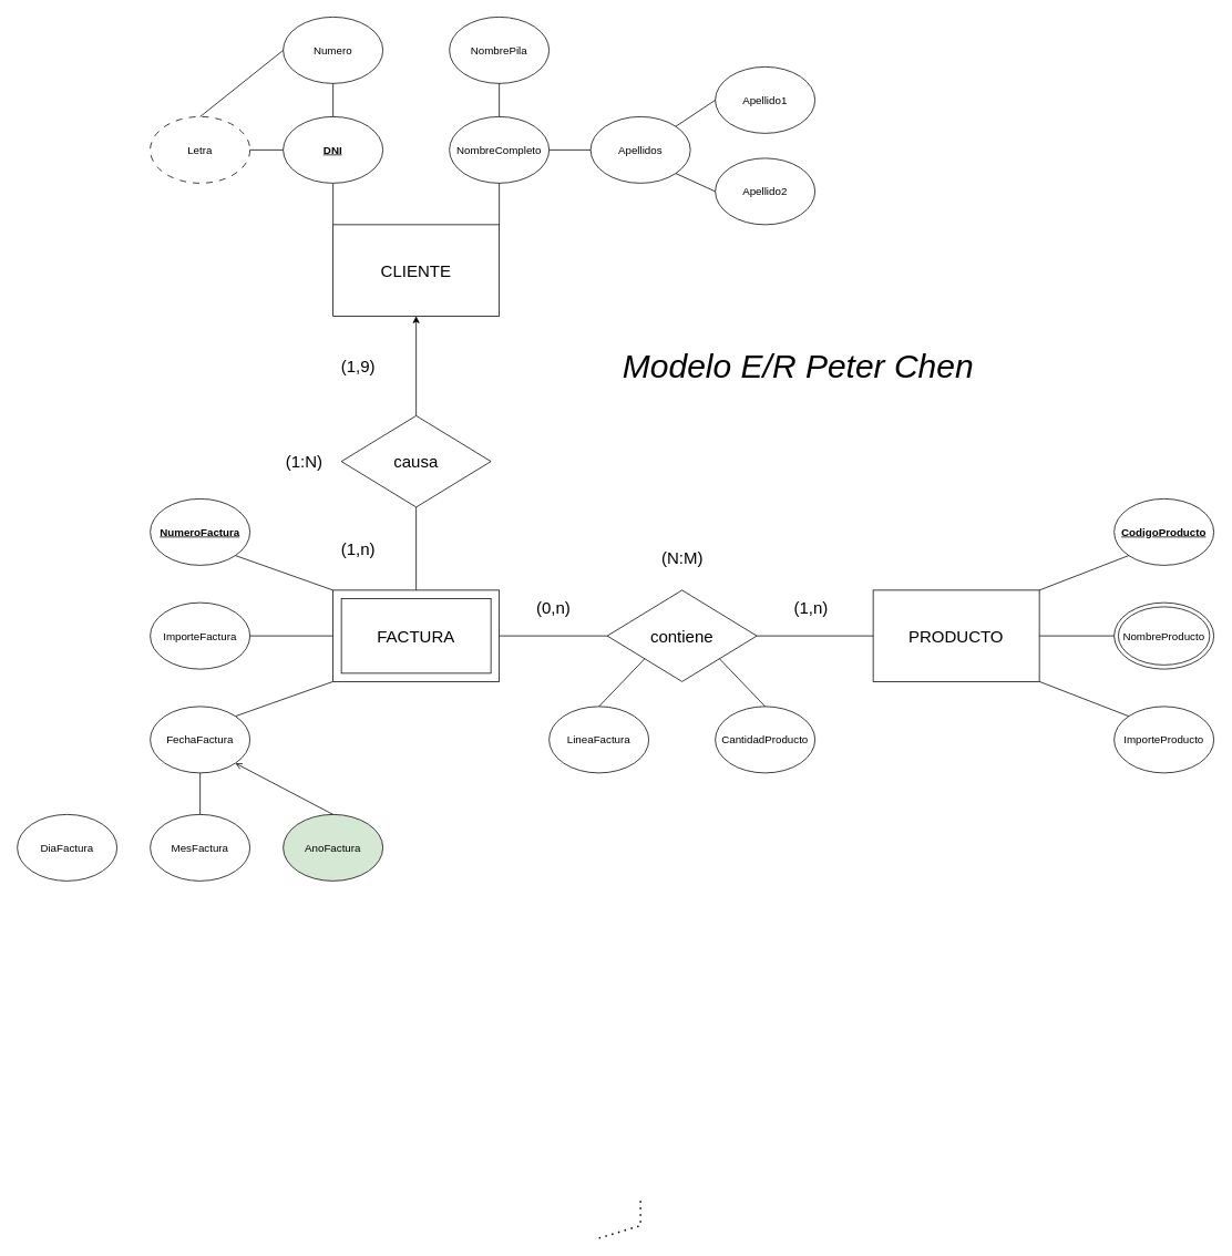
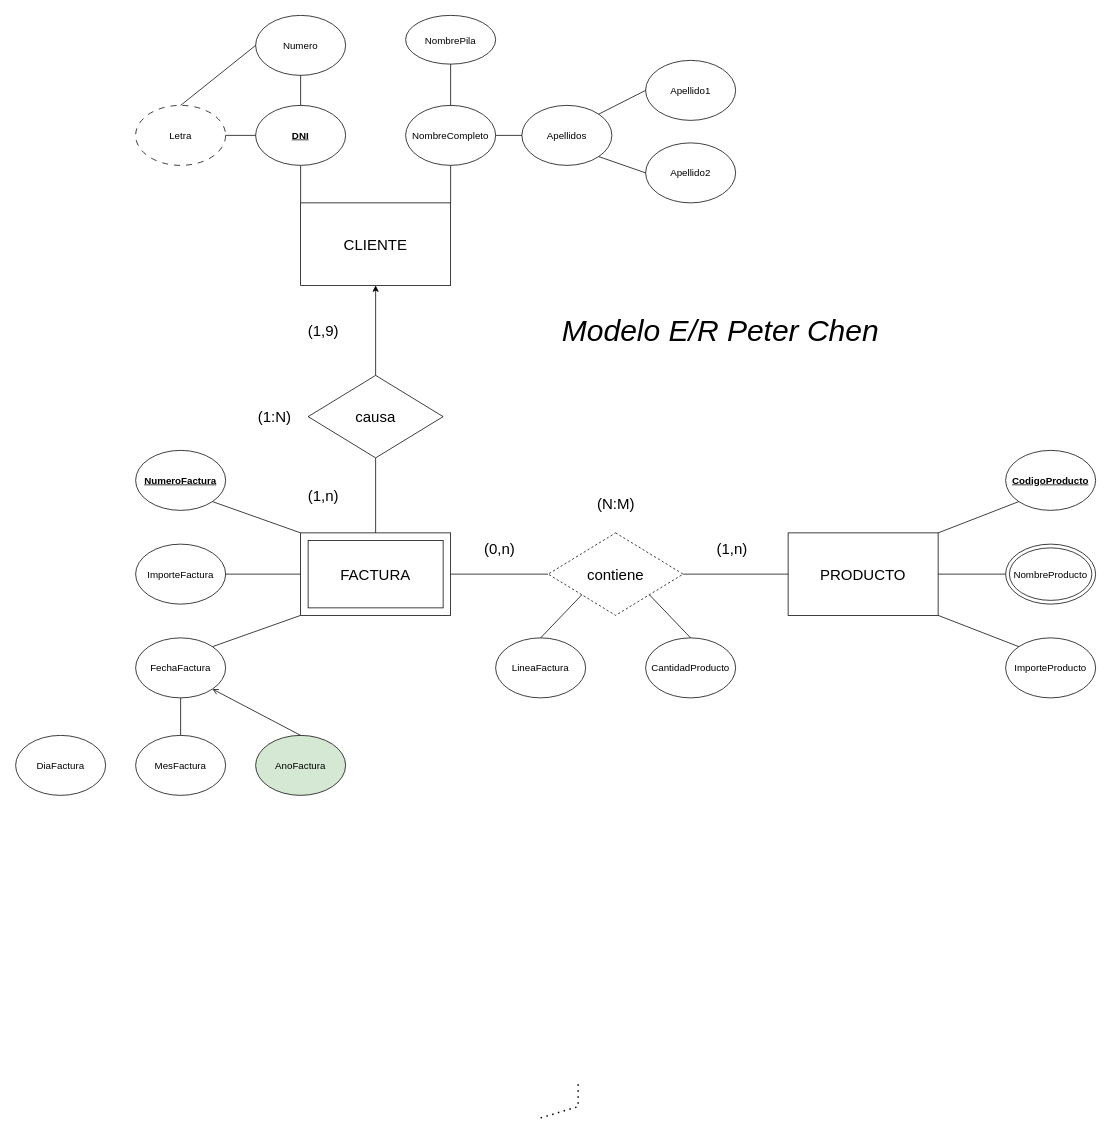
- <mxCell id="27" value="&lt;font style=&quot;font-size: 13px;&quot;&gt;NombrePila&lt;/font&gt;" style="ellipse;whiteSpace=wrap;html=1;" parent="1" vertex="1"><mxGeometry x="540" y="20" width="120" height="80" as="geometry" /></mxCell>
+ <mxCell id="27" value="&lt;font style=&quot;font-size: 13px;&quot;&gt;NombrePila&lt;/font&gt;" style="ellipse;whiteSpace=wrap;html=1;" parent="1" vertex="1"><mxGeometry x="540" y="20" width="120" height="65" as="geometry" /></mxCell>
- <mxCell id="29" value="&lt;font style=&quot;font-size: 13px;&quot;&gt;Apellidos&lt;/font&gt;" style="ellipse;whiteSpace=wrap;html=1;" parent="1" vertex="1"><mxGeometry x="710" y="140" width="120" height="80" as="geometry" /></mxCell>
+ <mxCell id="29" value="&lt;font style=&quot;font-size: 13px;&quot;&gt;Apellidos&lt;/font&gt;" style="ellipse;whiteSpace=wrap;html=1;" parent="1" vertex="1"><mxGeometry x="695" y="140" width="120" height="80" as="geometry" /></mxCell>
- <mxCell id="3" value="&lt;font style=&quot;font-size: 20px;&quot;&gt;contiene&lt;/font&gt;" style="rhombus;whiteSpace=wrap;html=1;" parent="1" vertex="1"><mxGeometry x="730" y="710" width="180" height="110" as="geometry" /></mxCell>
+ <mxCell id="3" value="&lt;font style=&quot;font-size: 20px;&quot;&gt;contiene&lt;/font&gt;" style="rhombus;whiteSpace=wrap;html=1;dashed=1;" parent="1" vertex="1"><mxGeometry x="730" y="710" width="180" height="110" as="geometry" /></mxCell>
